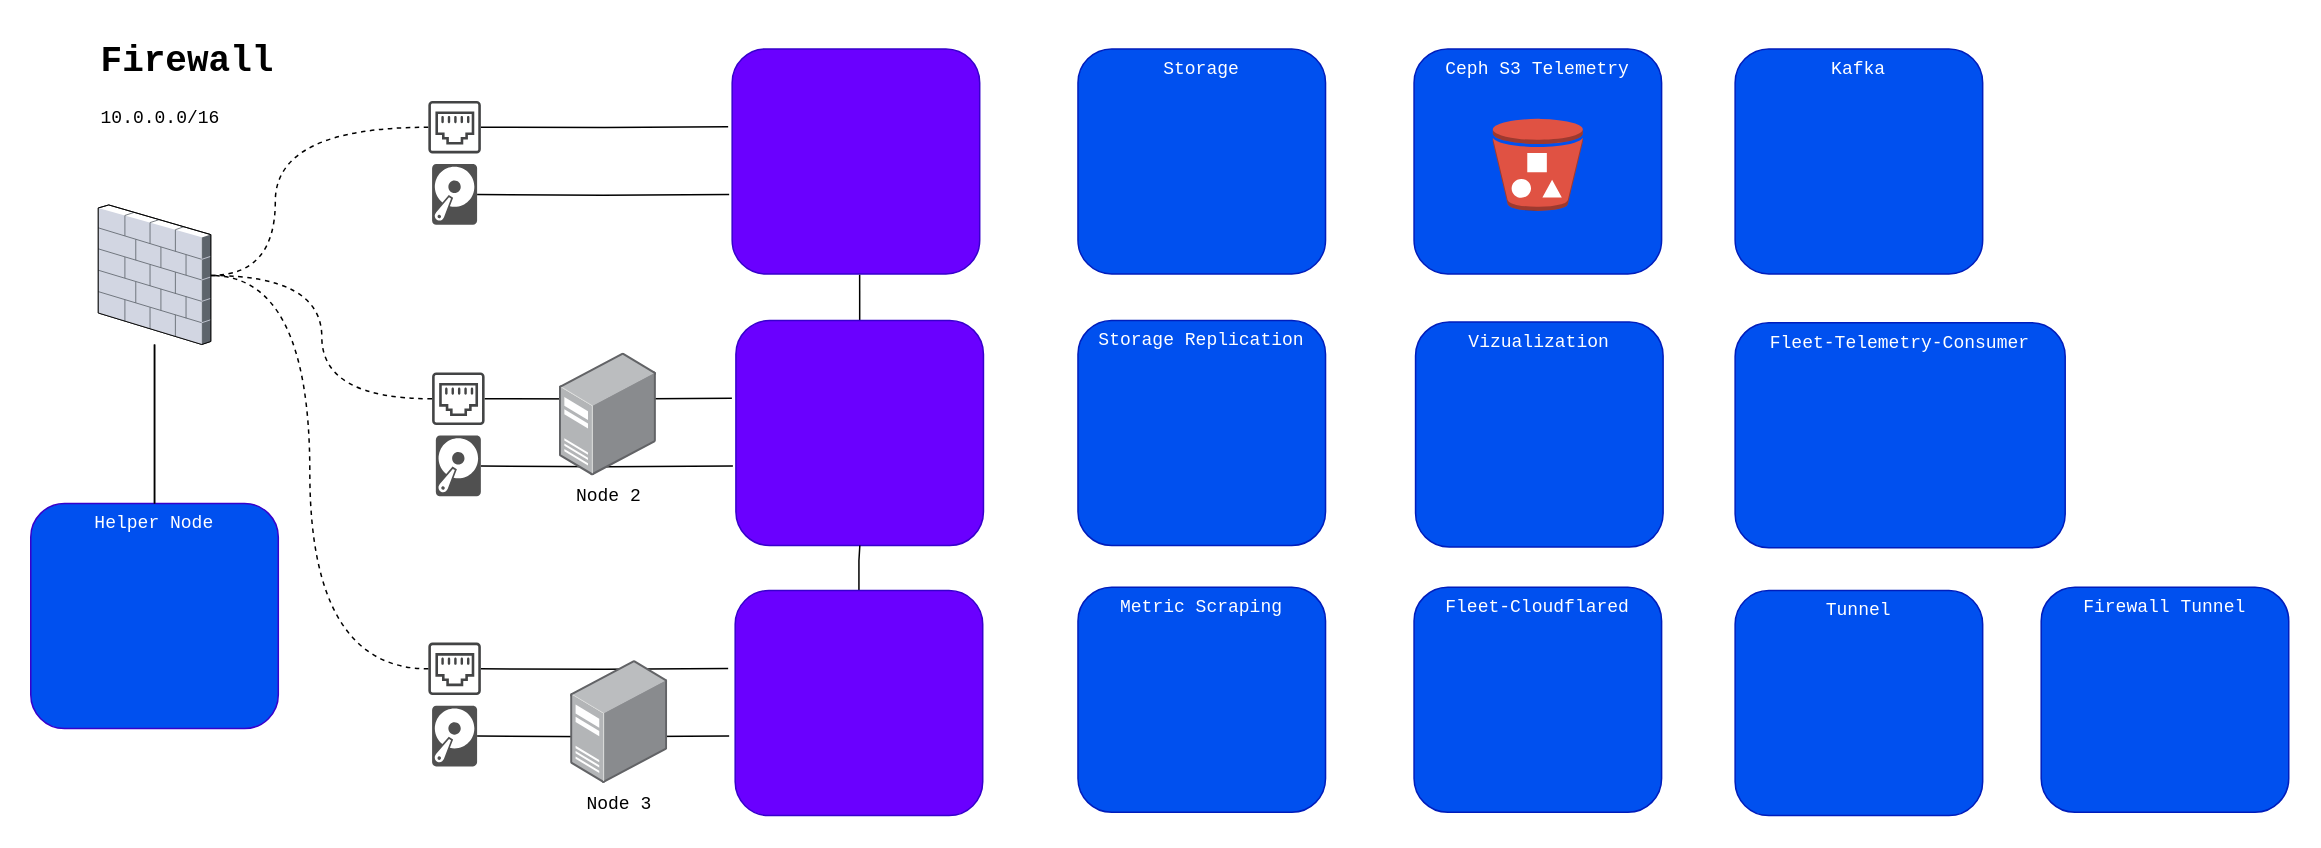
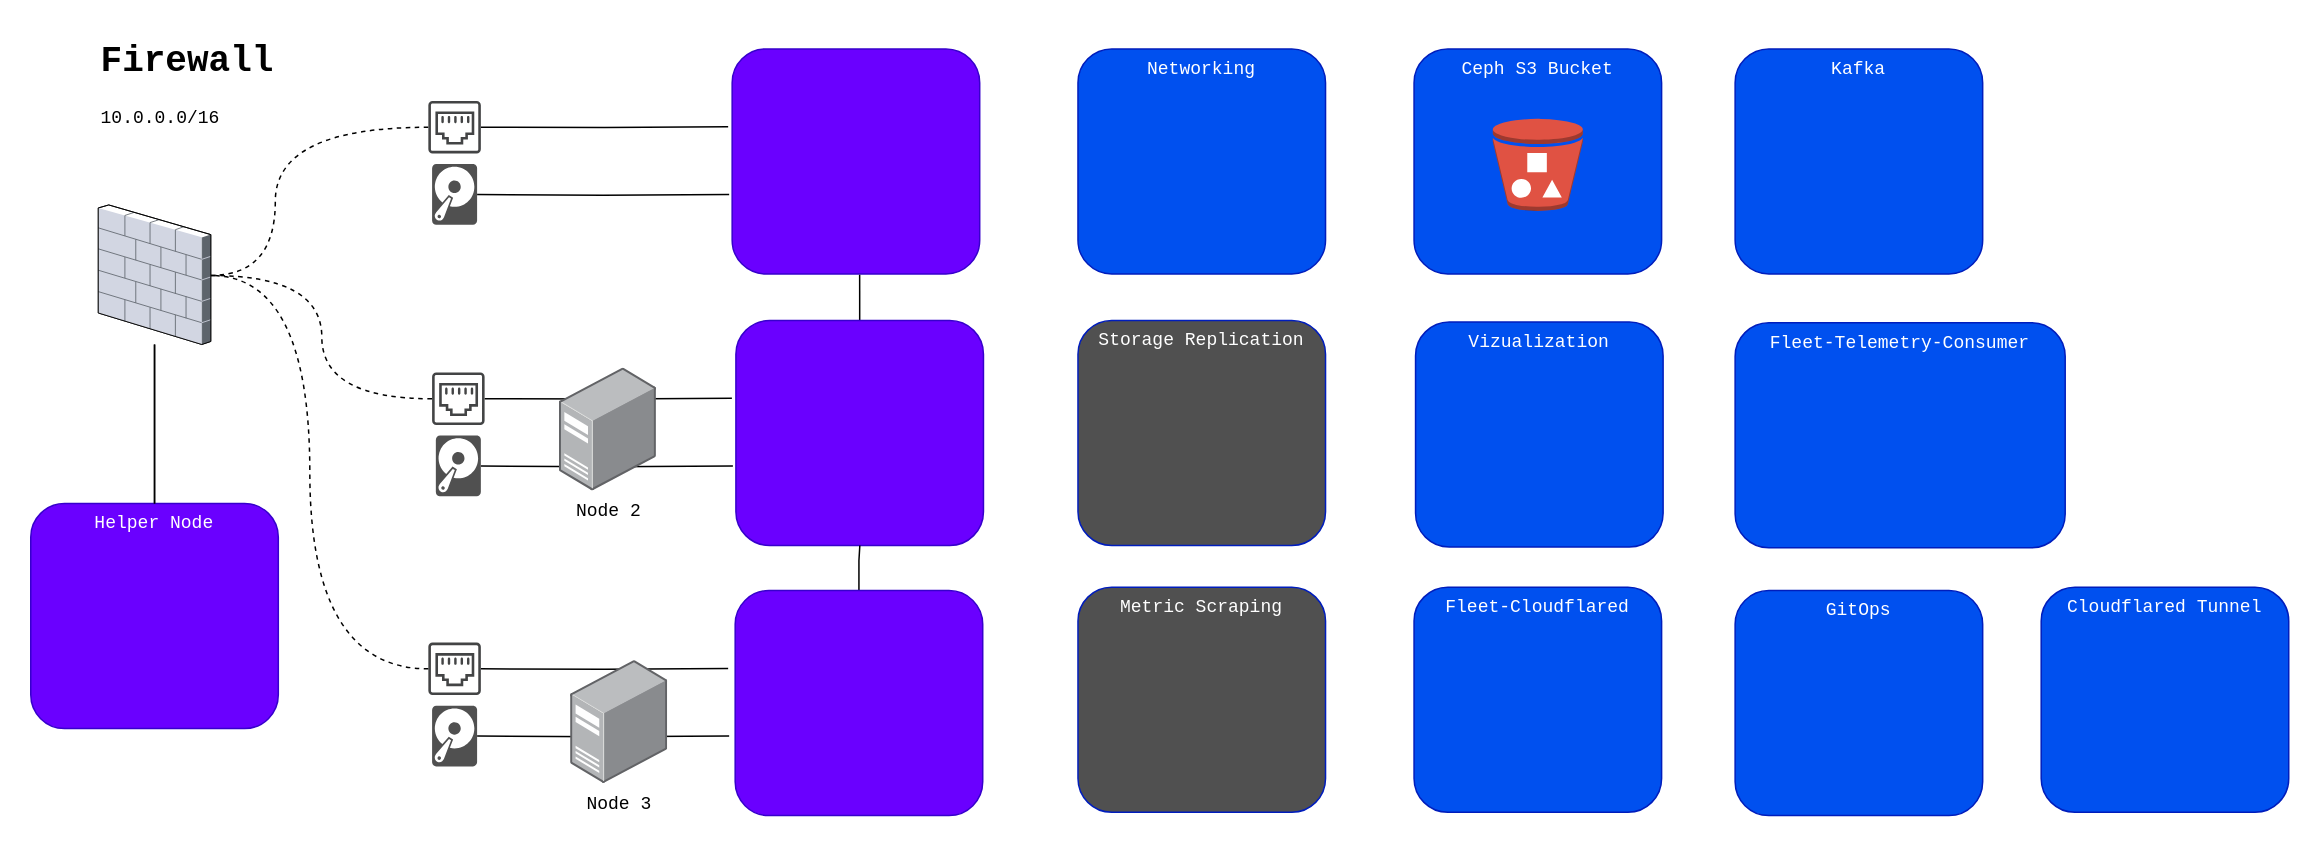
- <mxCell id="40" value="Storage" style="rounded=1;whiteSpace=wrap;html=1;fillColor=#0050ef;strokeColor=#001DBC;fontColor=#ffffff;verticalAlign=top;fontFamily=Courier New;" parent="39" vertex="1"><mxGeometry width="165" height="150" as="geometry" /></mxCell>
+ <mxCell id="40" value="Networking" style="rounded=1;whiteSpace=wrap;html=1;fillColor=#0050ef;strokeColor=#001DBC;fontColor=#ffffff;verticalAlign=top;fontFamily=Courier New;" parent="39" vertex="1"><mxGeometry width="165" height="150" as="geometry" /></mxCell>
- <mxCell id="37" value="Ceph S3 Telemetry" style="rounded=1;whiteSpace=wrap;html=1;fillColor=#0050ef;strokeColor=#001DBC;fontColor=#ffffff;verticalAlign=top;fontFamily=Courier New;" parent="36" vertex="1"><mxGeometry width="165" height="150" as="geometry" /></mxCell>
+ <mxCell id="37" value="Ceph S3 Bucket" style="rounded=1;whiteSpace=wrap;html=1;fillColor=#0050ef;strokeColor=#001DBC;fontColor=#ffffff;verticalAlign=top;fontFamily=Courier New;" parent="36" vertex="1"><mxGeometry width="165" height="150" as="geometry" /></mxCell>
- <mxCell id="22" value="Node 2" style="image;points=[];aspect=fixed;html=1;align=center;shadow=0;dashed=0;image=img/lib/allied_telesis/computer_and_terminals/Server_Desktop.svg;fontFamily=Courier New;" parent="1" vertex="1"><mxGeometry x="372.5" y="234.79" width="64.69" height="82" as="geometry" /></mxCell>
+ <mxCell id="22" value="Node 2" style="image;points=[];aspect=fixed;html=1;align=center;shadow=0;dashed=0;image=img/lib/allied_telesis/computer_and_terminals/Server_Desktop.svg;fontFamily=Courier New;" parent="1" vertex="1"><mxGeometry x="372.5" y="244.79" width="64.69" height="82" as="geometry" /></mxCell>
- <mxCell id="43" value="Storage Replication" style="rounded=1;whiteSpace=wrap;html=1;fillColor=#0050ef;strokeColor=#001DBC;fontColor=#ffffff;verticalAlign=top;fontFamily=Courier New;" parent="42" vertex="1"><mxGeometry width="165" height="150" as="geometry" /></mxCell>
+ <mxCell id="43" value="Storage Replication" style="rounded=1;whiteSpace=wrap;html=1;fillColor=#505050;strokeColor=#001DBC;fontColor=#ffffff;verticalAlign=top;fontFamily=Courier New;" parent="42" vertex="1"><mxGeometry width="165" height="150" as="geometry" /></mxCell>
- <mxCell id="57" value="Firewall Tunnel" style="rounded=1;whiteSpace=wrap;html=1;fillColor=#0050ef;strokeColor=#001DBC;fontColor=#ffffff;verticalAlign=top;fontFamily=Courier New;" parent="1" vertex="1"><mxGeometry x="1360" y="390.79" width="165" height="150" as="geometry" /></mxCell>
+ <mxCell id="57" value="Cloudflared Tunnel" style="rounded=1;whiteSpace=wrap;html=1;fillColor=#0050ef;strokeColor=#001DBC;fontColor=#ffffff;verticalAlign=top;fontFamily=Courier New;" parent="1" vertex="1"><mxGeometry x="1360" y="390.79" width="165" height="150" as="geometry" /></mxCell>
- <mxCell id="55" value="Tunnel" style="rounded=1;whiteSpace=wrap;html=1;fillColor=#0050ef;strokeColor=#001DBC;fontColor=#ffffff;verticalAlign=top;fontFamily=Courier New;" parent="1" vertex="1"><mxGeometry x="1156" y="393" width="165" height="150" as="geometry" /></mxCell>
+ <mxCell id="55" value="GitOps" style="rounded=1;whiteSpace=wrap;html=1;fillColor=#0050ef;strokeColor=#001DBC;fontColor=#ffffff;verticalAlign=top;fontFamily=Courier New;" parent="1" vertex="1"><mxGeometry x="1156" y="393" width="165" height="150" as="geometry" /></mxCell>
- <mxCell id="2" value="Helper Node" style="rounded=1;whiteSpace=wrap;html=1;fillColor=#0050ef;strokeColor=#3700CC;fontColor=#ffffff;verticalAlign=top;fontFamily=Courier New;" parent="1" vertex="1"><mxGeometry x="20" y="335" width="165" height="150" as="geometry" /></mxCell>
+ <mxCell id="2" value="Helper Node" style="rounded=1;whiteSpace=wrap;html=1;fillColor=#6a00ff;strokeColor=#3700CC;fontColor=#ffffff;verticalAlign=top;fontFamily=Courier New;" parent="1" vertex="1"><mxGeometry x="20" y="335" width="165" height="150" as="geometry" /></mxCell>
- <mxCell id="47" value="Metric Scraping" style="rounded=1;whiteSpace=wrap;html=1;fillColor=#0050ef;strokeColor=#001DBC;fontColor=#ffffff;verticalAlign=top;fontFamily=Courier New;" parent="1" vertex="1"><mxGeometry x="718" y="390.79" width="165" height="150" as="geometry" /></mxCell>
+ <mxCell id="47" value="Metric Scraping" style="rounded=1;whiteSpace=wrap;html=1;fillColor=#505050;strokeColor=#001DBC;fontColor=#ffffff;verticalAlign=top;fontFamily=Courier New;" parent="1" vertex="1"><mxGeometry x="718" y="390.79" width="165" height="150" as="geometry" /></mxCell>
